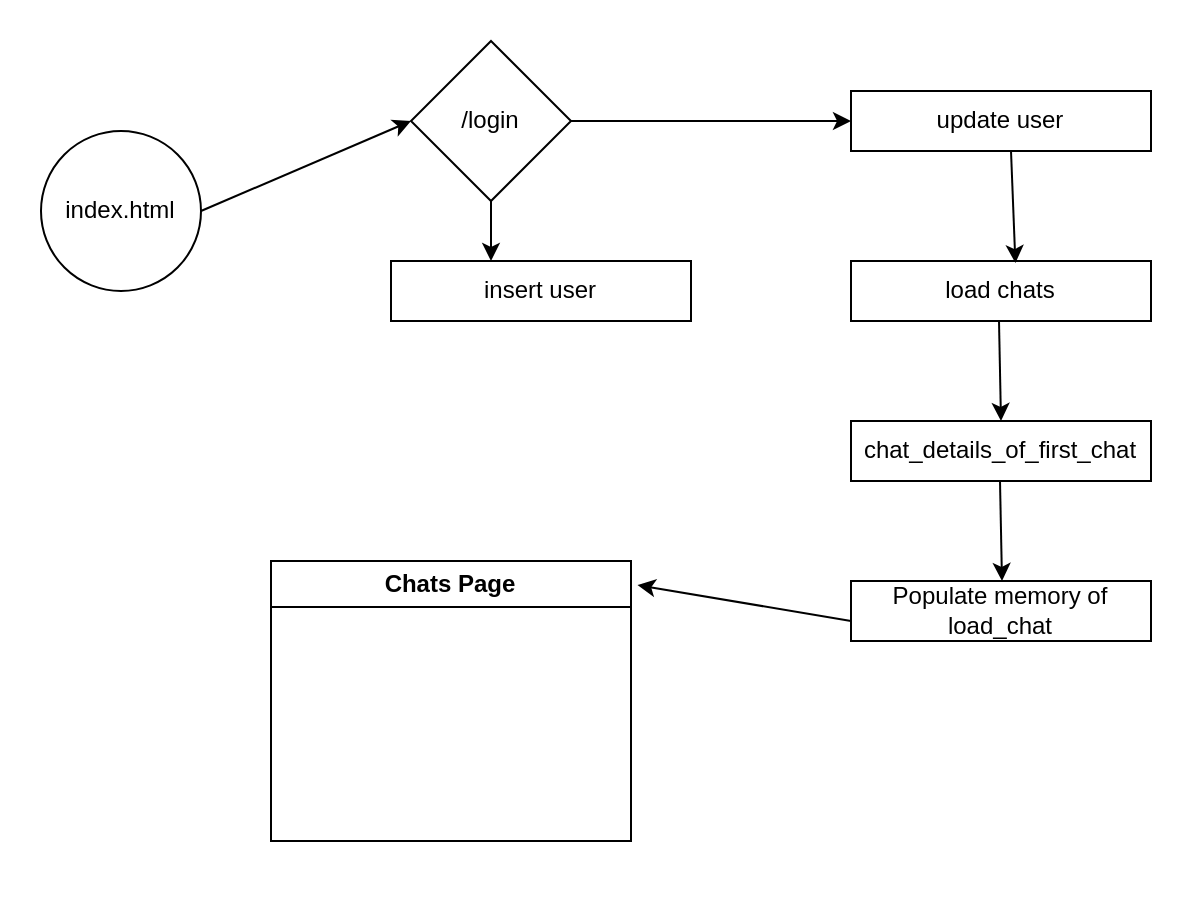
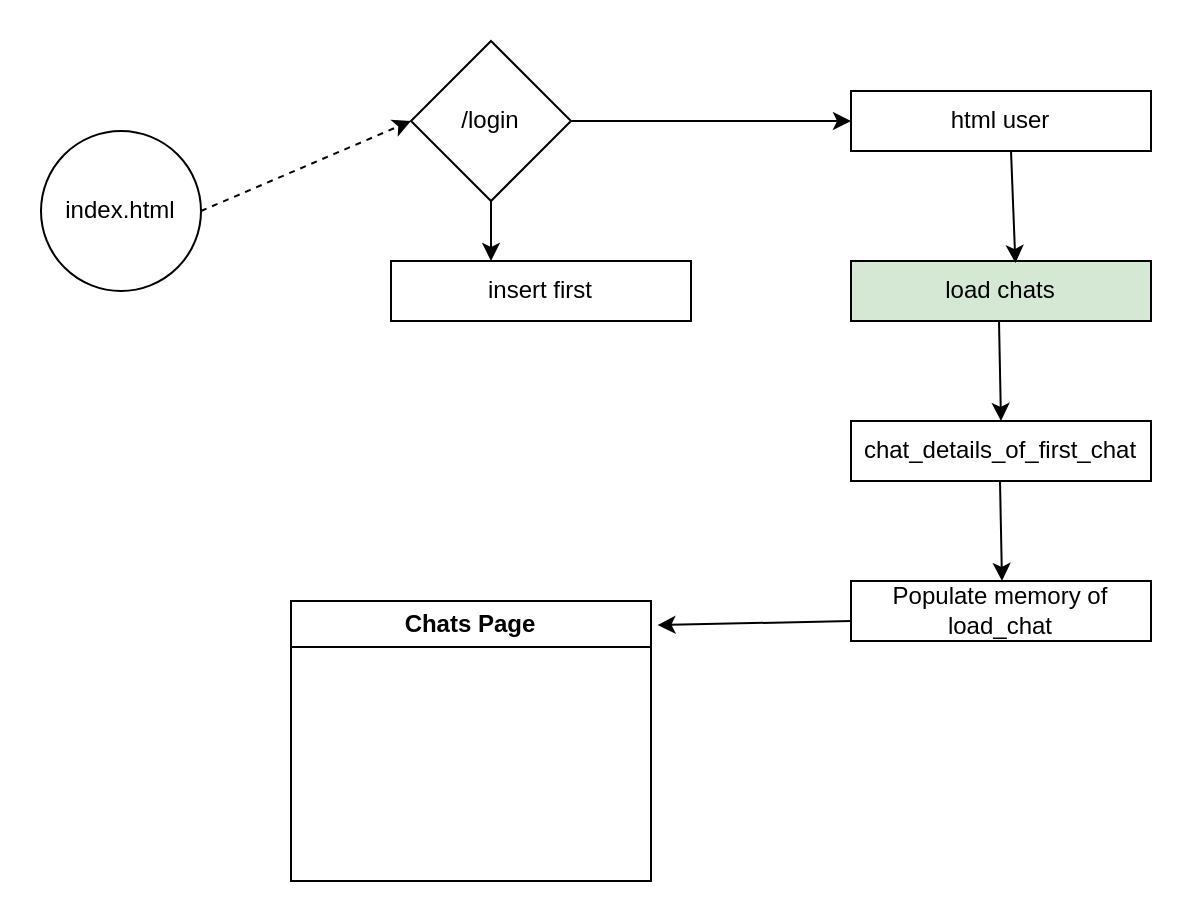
- <mxCell id="7" value="update user" style="rounded=0;whiteSpace=wrap;html=1;" vertex="1" parent="1"><mxGeometry x="425" y="45" width="150" height="30" as="geometry" /></mxCell>
+ <mxCell id="7" value="html user" style="rounded=0;whiteSpace=wrap;html=1;" vertex="1" parent="1"><mxGeometry x="425" y="45" width="150" height="30" as="geometry" /></mxCell>
- <mxCell id="2" style="edgeStyle=none;html=1;exitX=1;exitY=0.5;exitDx=0;exitDy=0;entryX=0;entryY=0.5;entryDx=0;entryDy=0;" edge="1" parent="1" source="3" target="4"><mxGeometry relative="1" as="geometry" /></mxCell>
+ <mxCell id="2" style="edgeStyle=none;html=1;exitX=1;exitY=0.5;exitDx=0;exitDy=0;entryX=0;entryY=0.5;entryDx=0;entryDy=0;dashed=1;" edge="1" parent="1" source="3" target="4"><mxGeometry relative="1" as="geometry" /></mxCell>
- <mxCell id="8" value="insert user" style="rounded=0;whiteSpace=wrap;html=1;" vertex="1" parent="1"><mxGeometry x="195" y="130" width="150" height="30" as="geometry" /></mxCell>
+ <mxCell id="8" value="insert first" style="rounded=0;whiteSpace=wrap;html=1;" vertex="1" parent="1"><mxGeometry x="195" y="130" width="150" height="30" as="geometry" /></mxCell>
- <mxCell id="6" value="load chats" style="rounded=0;whiteSpace=wrap;html=1;" vertex="1" parent="1"><mxGeometry x="425" y="130" width="150" height="30" as="geometry" /></mxCell>
+ <mxCell id="6" value="load chats" style="rounded=0;whiteSpace=wrap;html=1;fillColor=#d5e8d4;" vertex="1" parent="1"><mxGeometry x="425" y="130" width="150" height="30" as="geometry" /></mxCell>
- <mxCell id="10" value="Chats Page" style="swimlane;whiteSpace=wrap;html=1;" vertex="1" parent="1"><mxGeometry x="135" y="280" width="180" height="140" as="geometry" /></mxCell>
+ <mxCell id="10" value="Chats Page" style="swimlane;whiteSpace=wrap;html=1;" vertex="1" parent="1"><mxGeometry x="145" y="300" width="180" height="140" as="geometry" /></mxCell>
